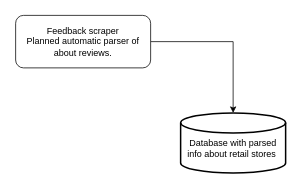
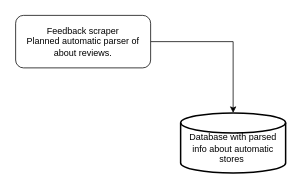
- <mxCell id="2" value="&lt;br&gt;Database with parsed info about retail stores&amp;nbsp;" style="strokeWidth=2;html=1;shape=mxgraph.flowchart.database;whiteSpace=wrap;" parent="1" vertex="1"><mxGeometry x="240" y="150" width="140" height="80" as="geometry" /></mxCell>
+ <mxCell id="2" value="&lt;br&gt;Database with parsed info about automatic stores&amp;nbsp;" style="strokeWidth=2;html=1;shape=mxgraph.flowchart.database;whiteSpace=wrap;" parent="1" vertex="1"><mxGeometry x="240" y="150" width="140" height="80" as="geometry" /></mxCell>
